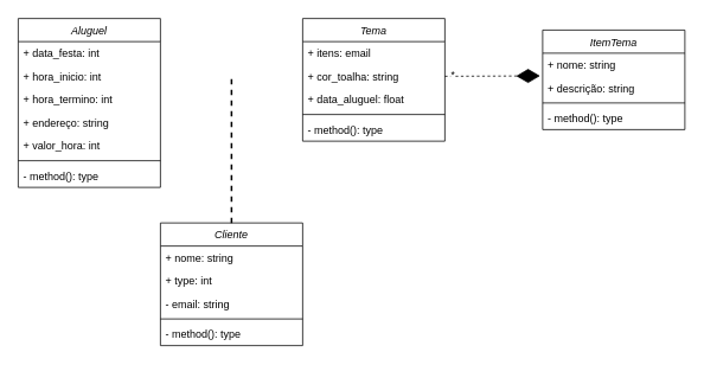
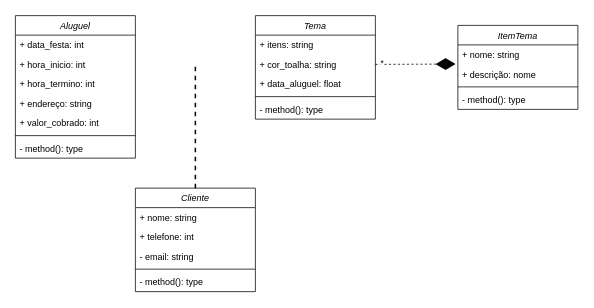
- <mxCell id="22" value="+ itens: email" style="text;align=left;verticalAlign=top;spacingLeft=4;spacingRight=4;overflow=hidden;rotatable=0;points=[[0,0.5],[1,0.5]];portConstraint=eastwest;" parent="21" vertex="1"><mxGeometry y="26" width="160" height="26" as="geometry" /></mxCell>
+ <mxCell id="22" value="+ itens: string" style="text;align=left;verticalAlign=top;spacingLeft=4;spacingRight=4;overflow=hidden;rotatable=0;points=[[0,0.5],[1,0.5]];portConstraint=eastwest;" parent="21" vertex="1"><mxGeometry y="26" width="160" height="26" as="geometry" /></mxCell>
- <mxCell id="18" value="+ descrição: string" style="text;align=left;verticalAlign=top;spacingLeft=4;spacingRight=4;overflow=hidden;rotatable=0;points=[[0,0.5],[1,0.5]];portConstraint=eastwest;rounded=0;shadow=0;html=0;" parent="16" vertex="1"><mxGeometry y="52" width="160" height="26" as="geometry" /></mxCell>
+ <mxCell id="18" value="+ descrição: nome" style="text;align=left;verticalAlign=top;spacingLeft=4;spacingRight=4;overflow=hidden;rotatable=0;points=[[0,0.5],[1,0.5]];portConstraint=eastwest;rounded=0;shadow=0;html=0;" parent="16" vertex="1"><mxGeometry y="52" width="160" height="26" as="geometry" /></mxCell>
- <mxCell id="13" value="+ valor_hora: int" style="text;align=left;verticalAlign=top;spacingLeft=4;spacingRight=4;overflow=hidden;rotatable=0;points=[[0,0.5],[1,0.5]];portConstraint=eastwest;rounded=0;shadow=0;html=0;" parent="8" vertex="1"><mxGeometry y="130" width="160" height="26" as="geometry" /></mxCell>
+ <mxCell id="13" value="+ valor_cobrado: int" style="text;align=left;verticalAlign=top;spacingLeft=4;spacingRight=4;overflow=hidden;rotatable=0;points=[[0,0.5],[1,0.5]];portConstraint=eastwest;rounded=0;shadow=0;html=0;" parent="8" vertex="1"><mxGeometry y="130" width="160" height="26" as="geometry" /></mxCell>
- <mxCell id="4" value="+ type: int" style="text;align=left;verticalAlign=top;spacingLeft=4;spacingRight=4;overflow=hidden;rotatable=0;points=[[0,0.5],[1,0.5]];portConstraint=eastwest;rounded=0;shadow=0;html=0;" parent="2" vertex="1"><mxGeometry y="52" width="160" height="26" as="geometry" /></mxCell>
+ <mxCell id="4" value="+ telefone: int" style="text;align=left;verticalAlign=top;spacingLeft=4;spacingRight=4;overflow=hidden;rotatable=0;points=[[0,0.5],[1,0.5]];portConstraint=eastwest;rounded=0;shadow=0;html=0;" parent="2" vertex="1"><mxGeometry y="52" width="160" height="26" as="geometry" /></mxCell>
